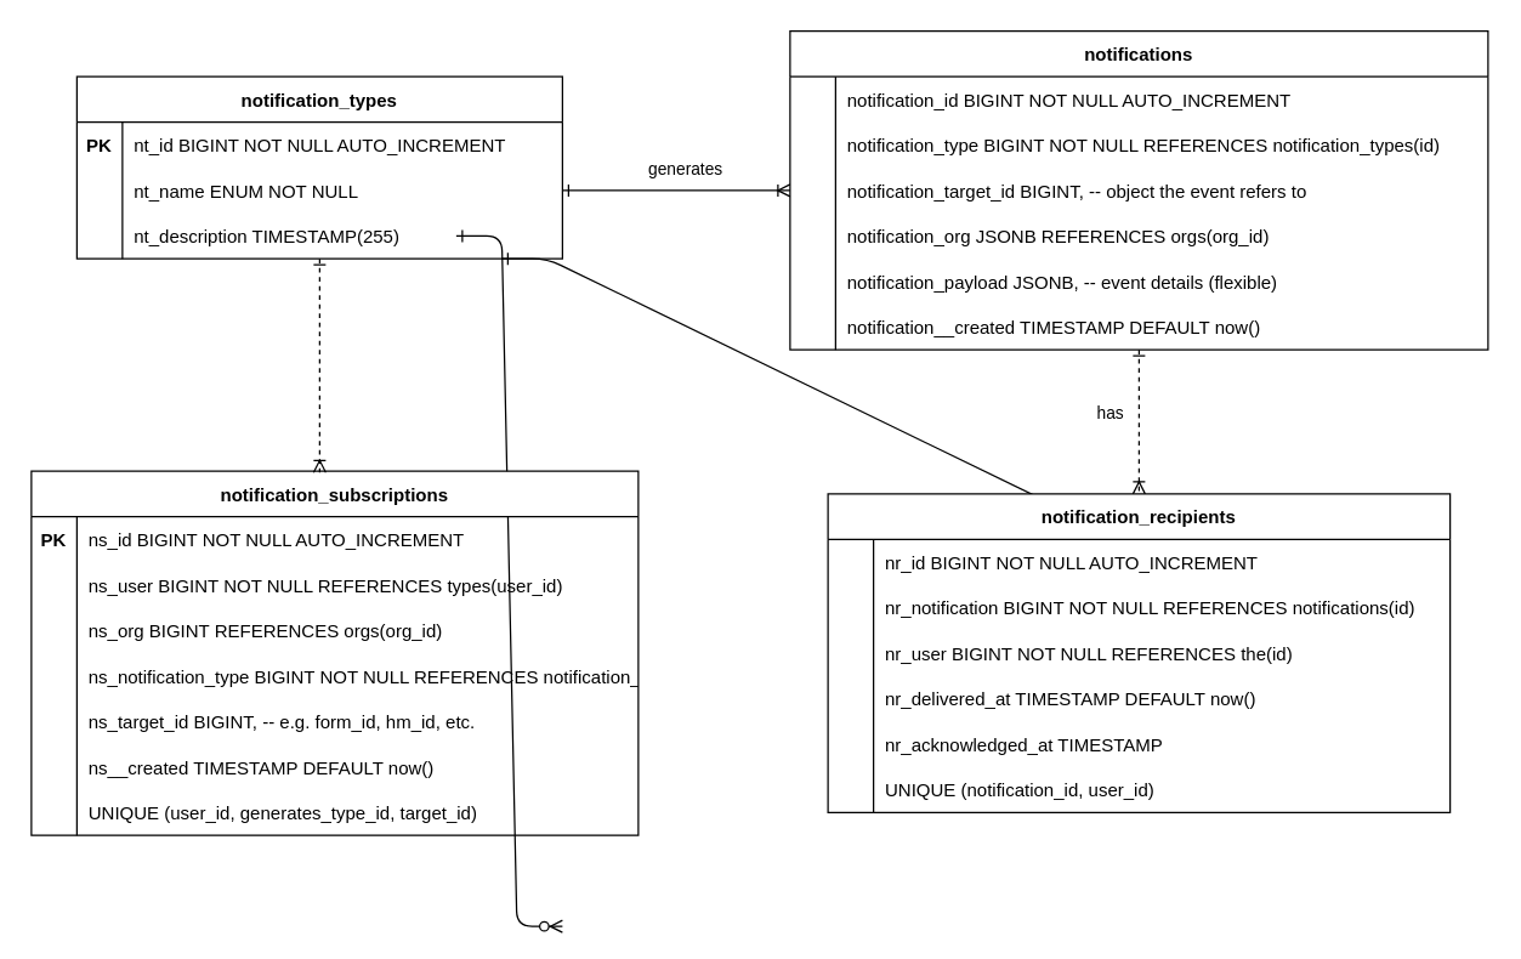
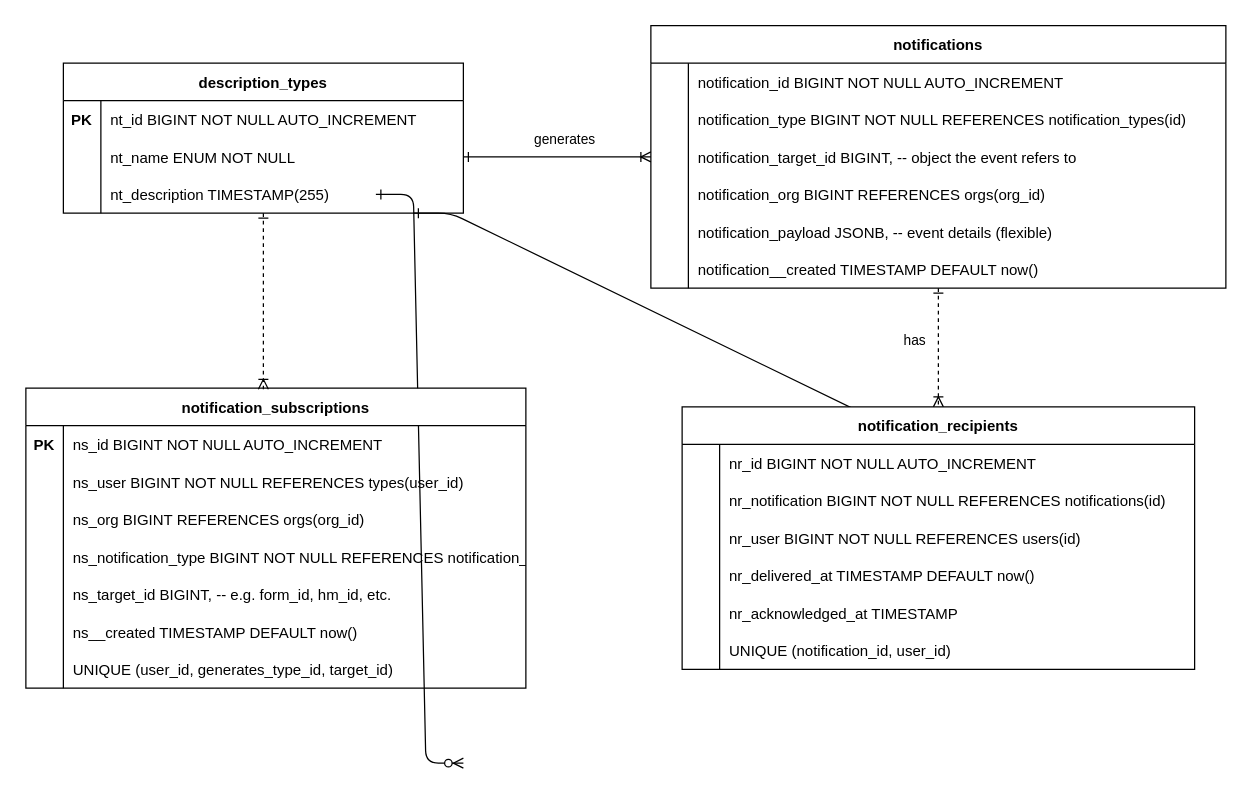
- <mxCell id="4" value="notification_types" style="shape=table;startSize=30;container=1;collapsible=1;childLayout=tableLayout;fixedRows=1;rowLines=0;fontStyle=1;align=center;resizeLast=1;" vertex="1" parent="1"><mxGeometry x="50" y="50" width="320" height="120" as="geometry" /></mxCell>
+ <mxCell id="4" value="description_types" style="shape=table;startSize=30;container=1;collapsible=1;childLayout=tableLayout;fixedRows=1;rowLines=0;fontStyle=1;align=center;resizeLast=1;" vertex="1" parent="1"><mxGeometry x="50" y="50" width="320" height="120" as="geometry" /></mxCell>
- <mxCell id="50" value="notification_org JSONB REFERENCES orgs(org_id)" style="shape=partialRectangle;overflow=hidden;connectable=0;fillColor=none;align=left;strokeColor=inherit;top=0;left=0;bottom=0;right=0;spacingLeft=6;" vertex="1" parent="48"><mxGeometry x="30" width="430" height="30" as="geometry"><mxRectangle width="430" height="30" as="alternateBounds" /></mxGeometry></mxCell>
+ <mxCell id="50" value="notification_org BIGINT REFERENCES orgs(org_id)" style="shape=partialRectangle;overflow=hidden;connectable=0;fillColor=none;align=left;strokeColor=inherit;top=0;left=0;bottom=0;right=0;spacingLeft=6;" vertex="1" parent="48"><mxGeometry x="30" width="430" height="30" as="geometry"><mxRectangle width="430" height="30" as="alternateBounds" /></mxGeometry></mxCell>
- <mxCell id="66" value="nr_user BIGINT NOT NULL REFERENCES the(id)" style="shape=partialRectangle;overflow=hidden;connectable=0;fillColor=none;align=left;strokeColor=inherit;top=0;left=0;bottom=0;right=0;spacingLeft=6;" vertex="1" parent="64"><mxGeometry x="30" width="380" height="30" as="geometry"><mxRectangle width="380" height="30" as="alternateBounds" /></mxGeometry></mxCell>
+ <mxCell id="66" value="nr_user BIGINT NOT NULL REFERENCES users(id)" style="shape=partialRectangle;overflow=hidden;connectable=0;fillColor=none;align=left;strokeColor=inherit;top=0;left=0;bottom=0;right=0;spacingLeft=6;" vertex="1" parent="64"><mxGeometry x="30" width="380" height="30" as="geometry"><mxRectangle width="380" height="30" as="alternateBounds" /></mxGeometry></mxCell>
